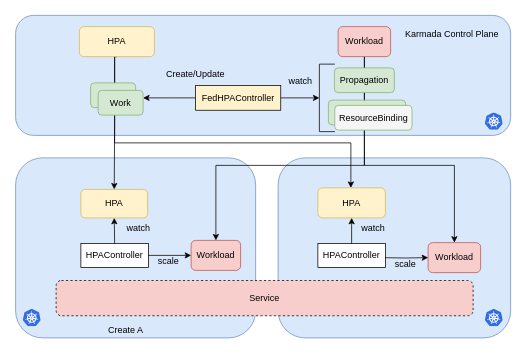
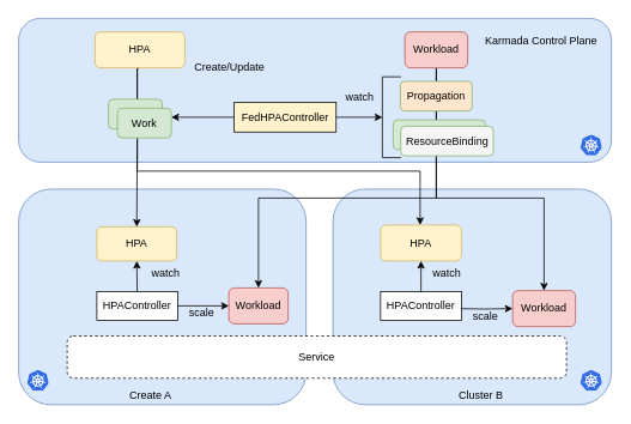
- <mxCell id="48" value="Create/Update" style="text;html=1;strokeColor=none;fillColor=none;align=center;verticalAlign=middle;whiteSpace=wrap;rounded=0;shadow=0;dashed=1;sketch=0;fontSize=12;" parent="1" vertex="1"><mxGeometry x="230" y="83.5" width="60" height="30" as="geometry" /></mxCell>
+ <mxCell id="48" value="Create/Update" style="text;html=1;strokeColor=none;fillColor=none;align=center;verticalAlign=middle;whiteSpace=wrap;rounded=0;shadow=0;dashed=1;sketch=0;fontSize=12;" parent="1" vertex="1"><mxGeometry x="225" y="58.5" width="60" height="30" as="geometry" /></mxCell>
- <mxCell id="43" value="Propagation" style="rounded=1;whiteSpace=wrap;html=1;align=center;fillColor=#d5e8d4;strokeColor=#82b366;" parent="1" vertex="1"><mxGeometry x="445" y="90" width="80" height="33" as="geometry" /></mxCell>
+ <mxCell id="43" value="Propagation" style="rounded=1;whiteSpace=wrap;html=1;align=center;fillColor=#ffe6cc;strokeColor=#82b366;" parent="1" vertex="1"><mxGeometry x="445" y="90" width="80" height="33" as="geometry" /></mxCell>
- <mxCell id="4" value="Service" style="rounded=1;whiteSpace=wrap;html=1;dashed=1;fillColor=#f8cecc;" parent="1" vertex="1"><mxGeometry x="74" y="373.5" width="556" height="47" as="geometry" /></mxCell>
+ <mxCell id="4" value="Service" style="rounded=1;whiteSpace=wrap;html=1;dashed=1;" parent="1" vertex="1"><mxGeometry x="74" y="373.5" width="556" height="47" as="geometry" /></mxCell>
+ <mxCell id="9" value="Cluster B" style="text;html=1;strokeColor=none;fillColor=none;align=center;verticalAlign=middle;whiteSpace=wrap;rounded=0;" parent="1" vertex="1"><mxGeometry x="460" y="430" width="150" height="20" as="geometry" /></mxCell>
